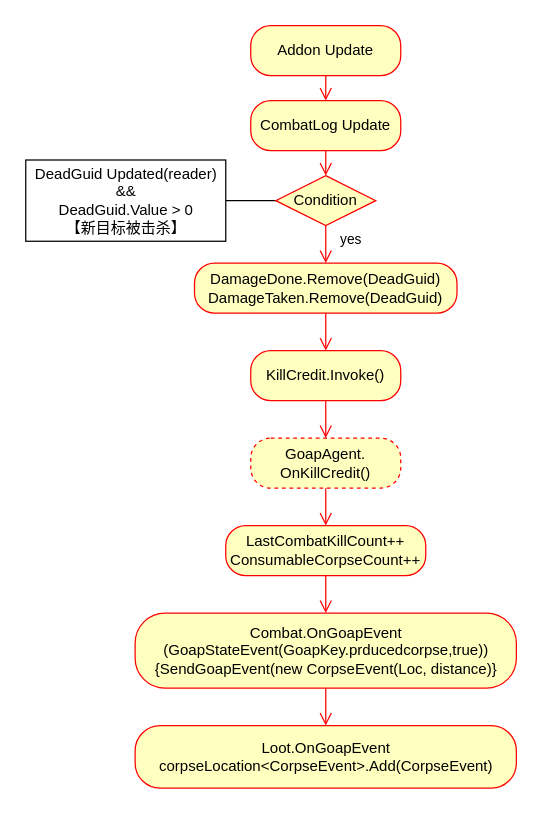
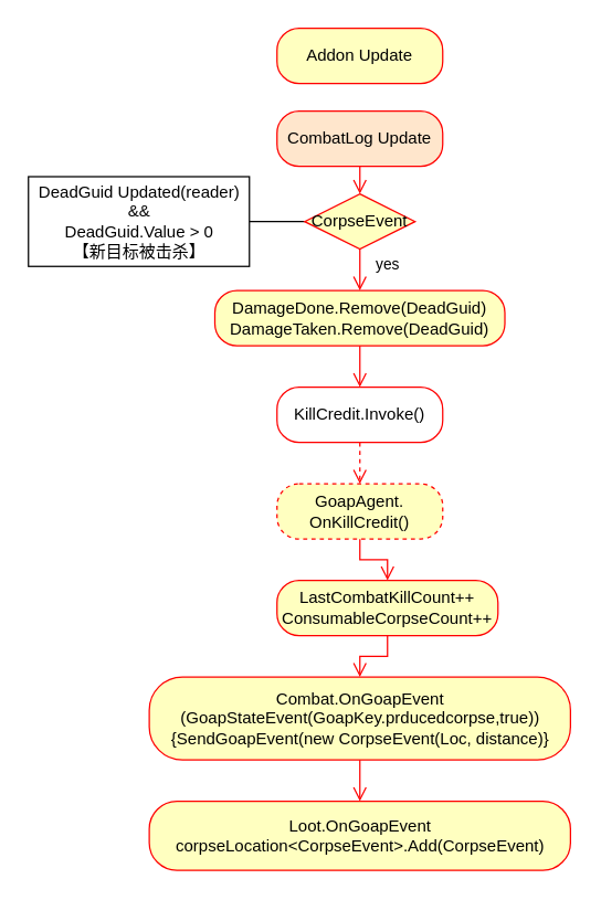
- <mxCell id="3" value="" style="edgeStyle=orthogonalEdgeStyle;html=1;verticalAlign=bottom;endArrow=open;endSize=8;strokeColor=#ff0000;rounded=0;entryX=0.5;entryY=0;entryDx=0;entryDy=0;" edge="1" source="2" parent="1" target="4"><mxGeometry relative="1" as="geometry"><mxPoint x="260" y="120" as="targetPoint" /></mxGeometry></mxCell>
- <mxCell id="4" value="CombatLog Update" style="rounded=1;whiteSpace=wrap;html=1;arcSize=40;fontColor=#000000;fillColor=#ffffc0;strokeColor=#ff0000;" vertex="1" parent="1"><mxGeometry x="200" y="80" width="120" height="40" as="geometry" /></mxCell>
+ <mxCell id="4" value="CombatLog Update" style="rounded=1;whiteSpace=wrap;html=1;arcSize=40;fontColor=#000000;fillColor=#ffe6cc;strokeColor=#ff0000;" vertex="1" parent="1"><mxGeometry x="200" y="80" width="120" height="40" as="geometry" /></mxCell>
- <mxCell id="7" value="Condition" style="rhombus;whiteSpace=wrap;html=1;fillColor=#ffffc0;strokeColor=#ff0000;" vertex="1" parent="1"><mxGeometry x="220" y="140" width="80" height="40" as="geometry" /></mxCell>
+ <mxCell id="7" value="CorpseEvent" style="rhombus;whiteSpace=wrap;html=1;fillColor=#ffffc0;strokeColor=#ff0000;" vertex="1" parent="1"><mxGeometry x="220" y="140" width="80" height="40" as="geometry" /></mxCell>
- <mxCell id="11" value="KillCredit.Invoke()" style="rounded=1;whiteSpace=wrap;html=1;arcSize=40;fontColor=#000000;fillColor=#ffffc0;strokeColor=#ff0000;" vertex="1" parent="1"><mxGeometry x="200" y="280" width="120" height="40" as="geometry" /></mxCell>
+ <mxCell id="11" value="KillCredit.Invoke()" style="rounded=1;whiteSpace=wrap;html=1;arcSize=40;fontColor=#000000;fillColor=#ffffff;strokeColor=#ff0000;" vertex="1" parent="1"><mxGeometry x="200" y="280" width="120" height="40" as="geometry" /></mxCell>
- <mxCell id="14" value="" style="edgeStyle=orthogonalEdgeStyle;html=1;verticalAlign=bottom;endArrow=open;endSize=8;strokeColor=#ff0000;rounded=0;exitX=0.5;exitY=1;exitDx=0;exitDy=0;entryX=0.5;entryY=0;entryDx=0;entryDy=0;" edge="1" parent="1" source="11" target="13"><mxGeometry relative="1" as="geometry"><mxPoint x="270" y="290" as="targetPoint" /><mxPoint x="270" y="260" as="sourcePoint" /></mxGeometry></mxCell>
+ <mxCell id="14" value="" style="edgeStyle=orthogonalEdgeStyle;html=1;verticalAlign=bottom;endArrow=open;endSize=8;strokeColor=#ff0000;rounded=0;exitX=0.5;exitY=1;exitDx=0;exitDy=0;entryX=0.5;entryY=0;entryDx=0;entryDy=0;dashed=1;" edge="1" parent="1" source="11" target="13"><mxGeometry relative="1" as="geometry"><mxPoint x="270" y="290" as="targetPoint" /><mxPoint x="270" y="260" as="sourcePoint" /></mxGeometry></mxCell>
- <mxCell id="15" value="LastCombatKillCount++&lt;br&gt;ConsumableCorpseCount++" style="rounded=1;whiteSpace=wrap;html=1;arcSize=40;fontColor=#000000;fillColor=#ffffc0;strokeColor=#ff0000;" vertex="1" parent="1"><mxGeometry x="180" y="420" width="160" height="40" as="geometry" /></mxCell>
+ <mxCell id="15" value="LastCombatKillCount++&lt;br&gt;ConsumableCorpseCount++" style="rounded=1;whiteSpace=wrap;html=1;arcSize=40;fontColor=#000000;fillColor=#ffffc0;strokeColor=#ff0000;" vertex="1" parent="1"><mxGeometry x="200" y="420" width="160" height="40" as="geometry" /></mxCell>
